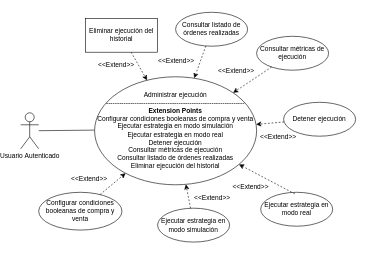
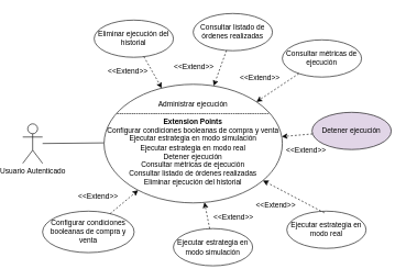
- <mxCell id="5" value="Eliminar ejecución del historial" style="whiteSpace=wrap;html=1;fontSize=11;fontColor=#000000;rounded=0;" parent="1" vertex="1"><mxGeometry x="128.18" y="30" width="120" height="56.48" as="geometry" /></mxCell>
+ <mxCell id="5" value="Eliminar ejecución del historial" style="ellipse;whiteSpace=wrap;html=1;fontSize=11;fontColor=#000000;" parent="1" vertex="1"><mxGeometry x="128.18" y="30" width="120" height="56.48" as="geometry" /></mxCell>
- <mxCell id="10" value="Detener ejecución" style="ellipse;whiteSpace=wrap;html=1;fontSize=11;fontColor=#000000;" parent="1" vertex="1"><mxGeometry x="458.18" y="170" width="120" height="56.48" as="geometry" /></mxCell>
+ <mxCell id="10" value="Detener ejecución" style="ellipse;whiteSpace=wrap;html=1;fontSize=11;fontColor=#000000;fillColor=#e1d5e7;" parent="1" vertex="1"><mxGeometry x="458.18" y="170" width="120" height="56.48" as="geometry" /></mxCell>
